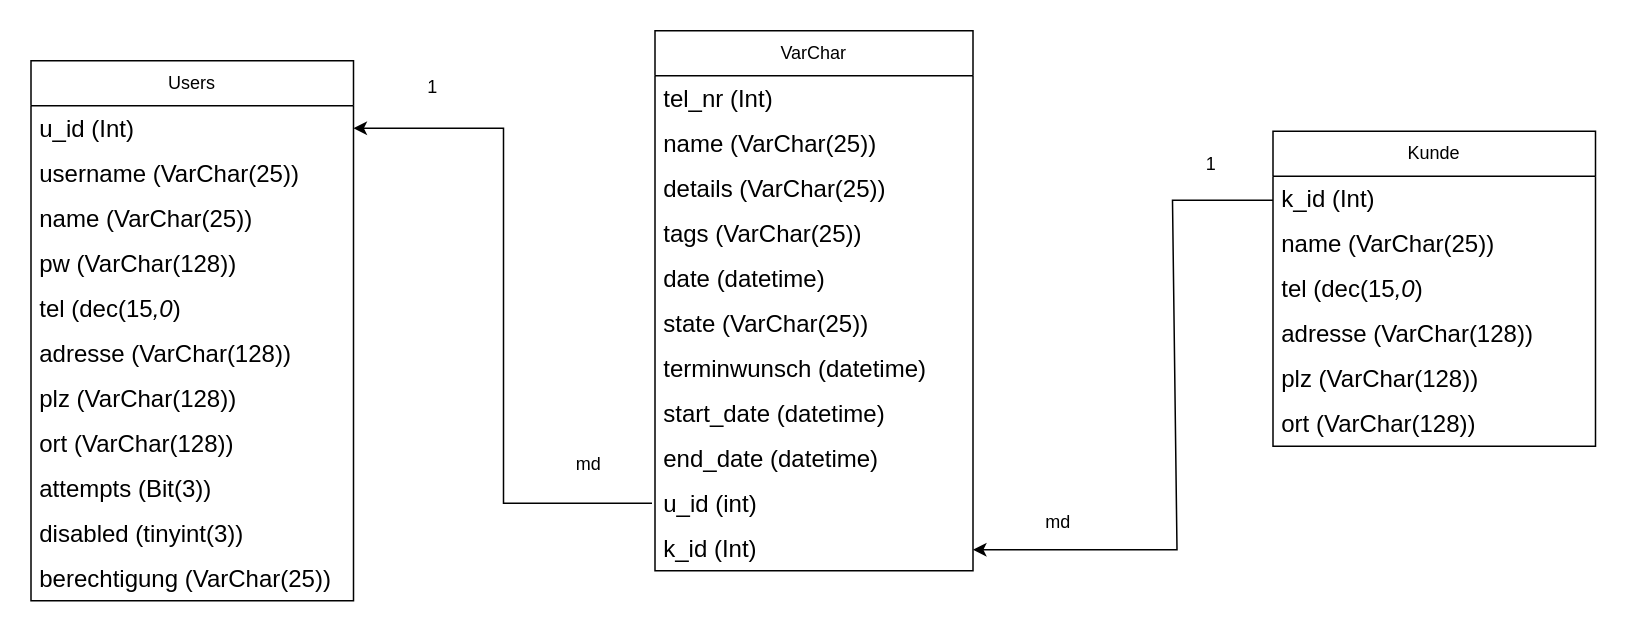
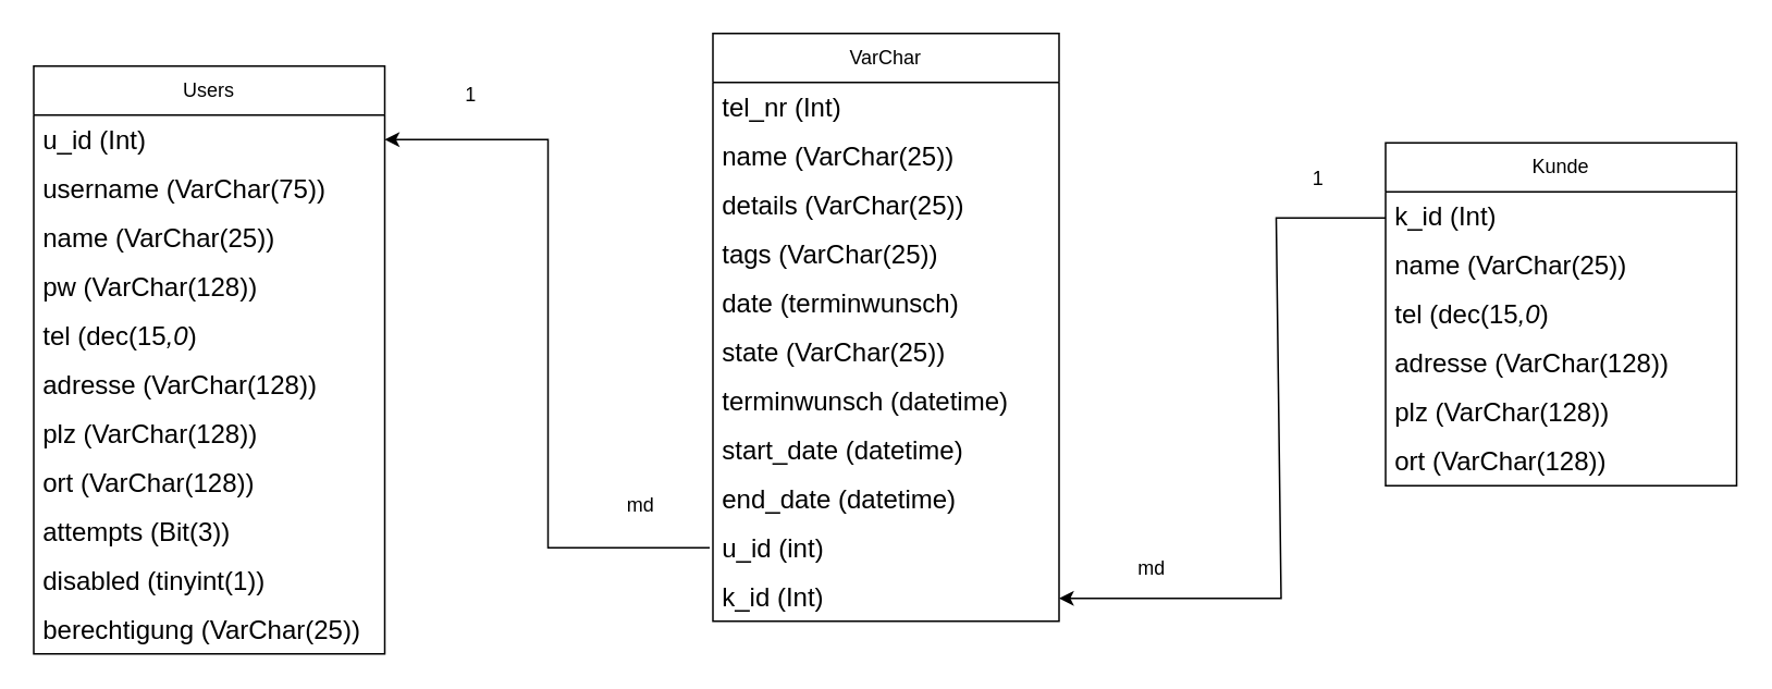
- <mxCell id="16" value="username&lt;span class=&quot;pl-pds&quot;&gt;&lt;/span&gt;&lt;span class=&quot;pl-s&quot;&gt;&lt;/span&gt; (VarChar(25))" style="text;strokeColor=none;fillColor=none;align=left;verticalAlign=middle;spacingLeft=4;spacingRight=4;overflow=hidden;points=[[0,0.5],[1,0.5]];portConstraint=eastwest;rotatable=0;whiteSpace=wrap;html=1;fontSize=16;" parent="14" vertex="1"><mxGeometry y="60" width="215" height="30" as="geometry" /></mxCell>
+ <mxCell id="16" value="username&lt;span class=&quot;pl-pds&quot;&gt;&lt;/span&gt;&lt;span class=&quot;pl-s&quot;&gt;&lt;/span&gt; (VarChar(75))" style="text;strokeColor=none;fillColor=none;align=left;verticalAlign=middle;spacingLeft=4;spacingRight=4;overflow=hidden;points=[[0,0.5],[1,0.5]];portConstraint=eastwest;rotatable=0;whiteSpace=wrap;html=1;fontSize=16;" parent="14" vertex="1"><mxGeometry y="60" width="215" height="30" as="geometry" /></mxCell>
- <mxCell id="7" value="&lt;div&gt;date (datetime)&lt;/div&gt;" style="text;strokeColor=none;fillColor=none;align=left;verticalAlign=middle;spacingLeft=4;spacingRight=4;overflow=hidden;points=[[0,0.5],[1,0.5]];portConstraint=eastwest;rotatable=0;whiteSpace=wrap;html=1;fontSize=16;" vertex="1" parent="2"><mxGeometry y="150" width="212" height="30" as="geometry" /></mxCell>
+ <mxCell id="7" value="&lt;div&gt;date (terminwunsch)&lt;/div&gt;" style="text;strokeColor=none;fillColor=none;align=left;verticalAlign=middle;spacingLeft=4;spacingRight=4;overflow=hidden;points=[[0,0.5],[1,0.5]];portConstraint=eastwest;rotatable=0;whiteSpace=wrap;html=1;fontSize=16;" vertex="1" parent="2"><mxGeometry y="150" width="212" height="30" as="geometry" /></mxCell>
- <mxCell id="24" value="&lt;div&gt;disabled  &lt;span class=&quot;pl-k&quot;&gt;(tinyint&lt;/span&gt;(&lt;span class=&quot;pl-c1&quot;&gt;3&lt;/span&gt;))&lt;/div&gt;" style="text;strokeColor=none;fillColor=none;align=left;verticalAlign=middle;spacingLeft=4;spacingRight=4;overflow=hidden;points=[[0,0.5],[1,0.5]];portConstraint=eastwest;rotatable=0;whiteSpace=wrap;html=1;fontSize=16;" vertex="1" parent="14"><mxGeometry y="300" width="215" height="30" as="geometry" /></mxCell>
+ <mxCell id="24" value="&lt;div&gt;disabled  &lt;span class=&quot;pl-k&quot;&gt;(tinyint&lt;/span&gt;(&lt;span class=&quot;pl-c1&quot;&gt;1&lt;/span&gt;))&lt;/div&gt;" style="text;strokeColor=none;fillColor=none;align=left;verticalAlign=middle;spacingLeft=4;spacingRight=4;overflow=hidden;points=[[0,0.5],[1,0.5]];portConstraint=eastwest;rotatable=0;whiteSpace=wrap;html=1;fontSize=16;" vertex="1" parent="14"><mxGeometry y="300" width="215" height="30" as="geometry" /></mxCell>
